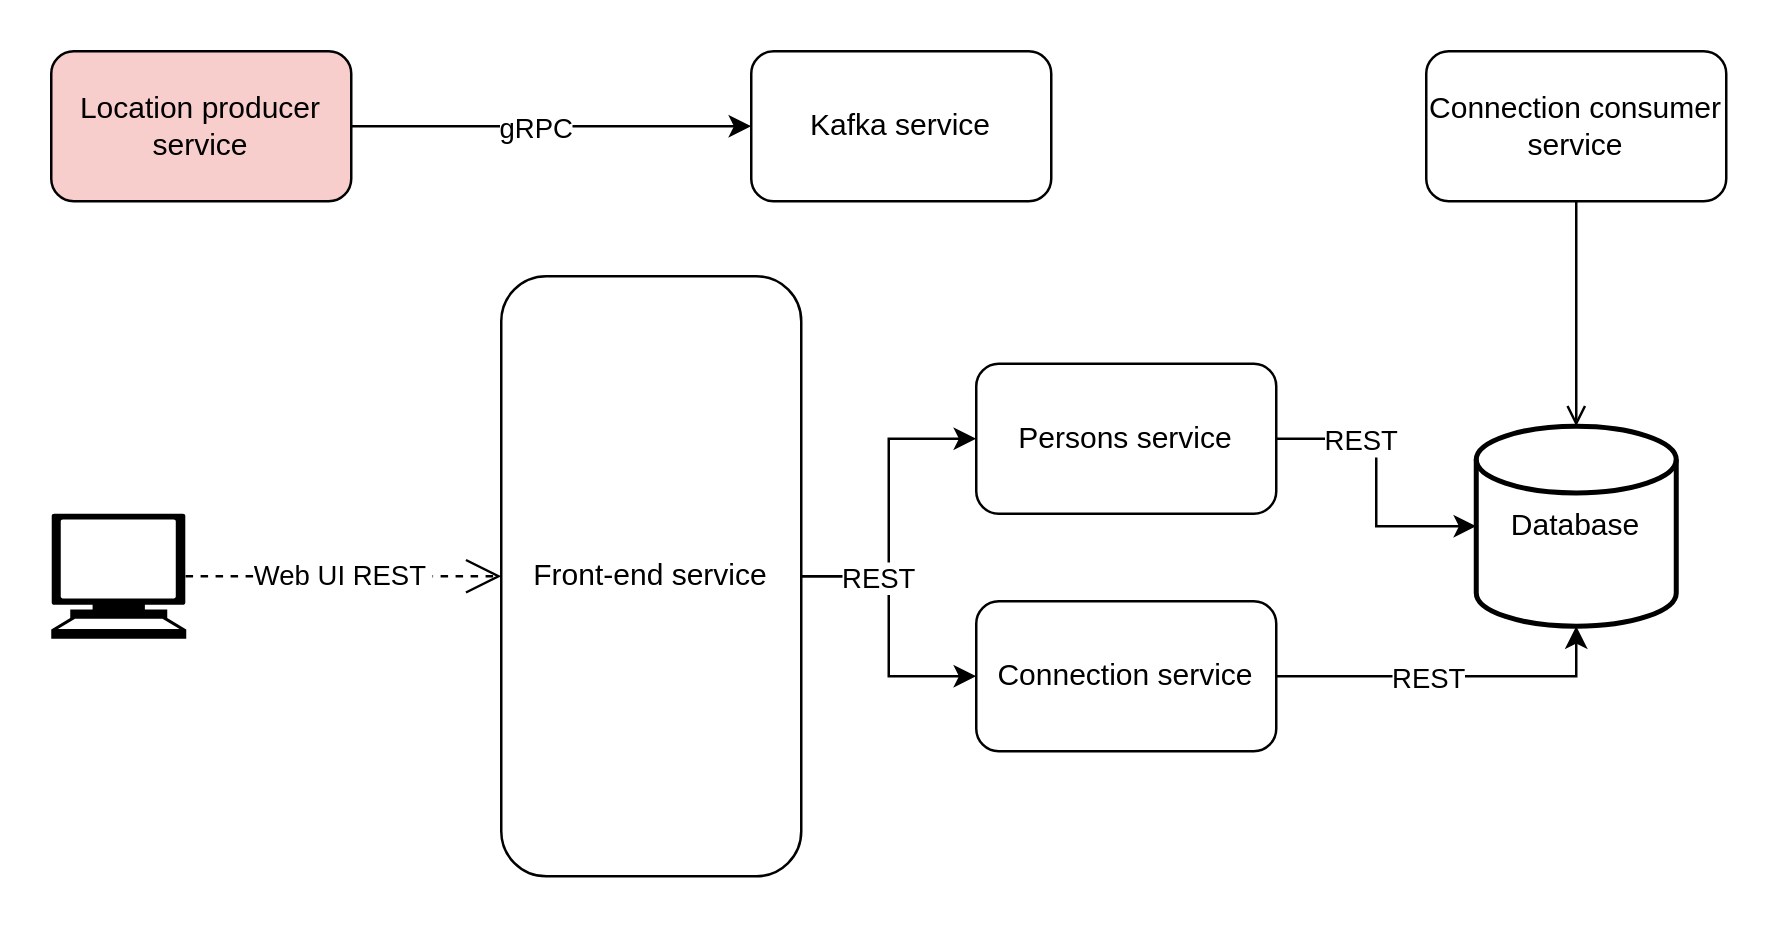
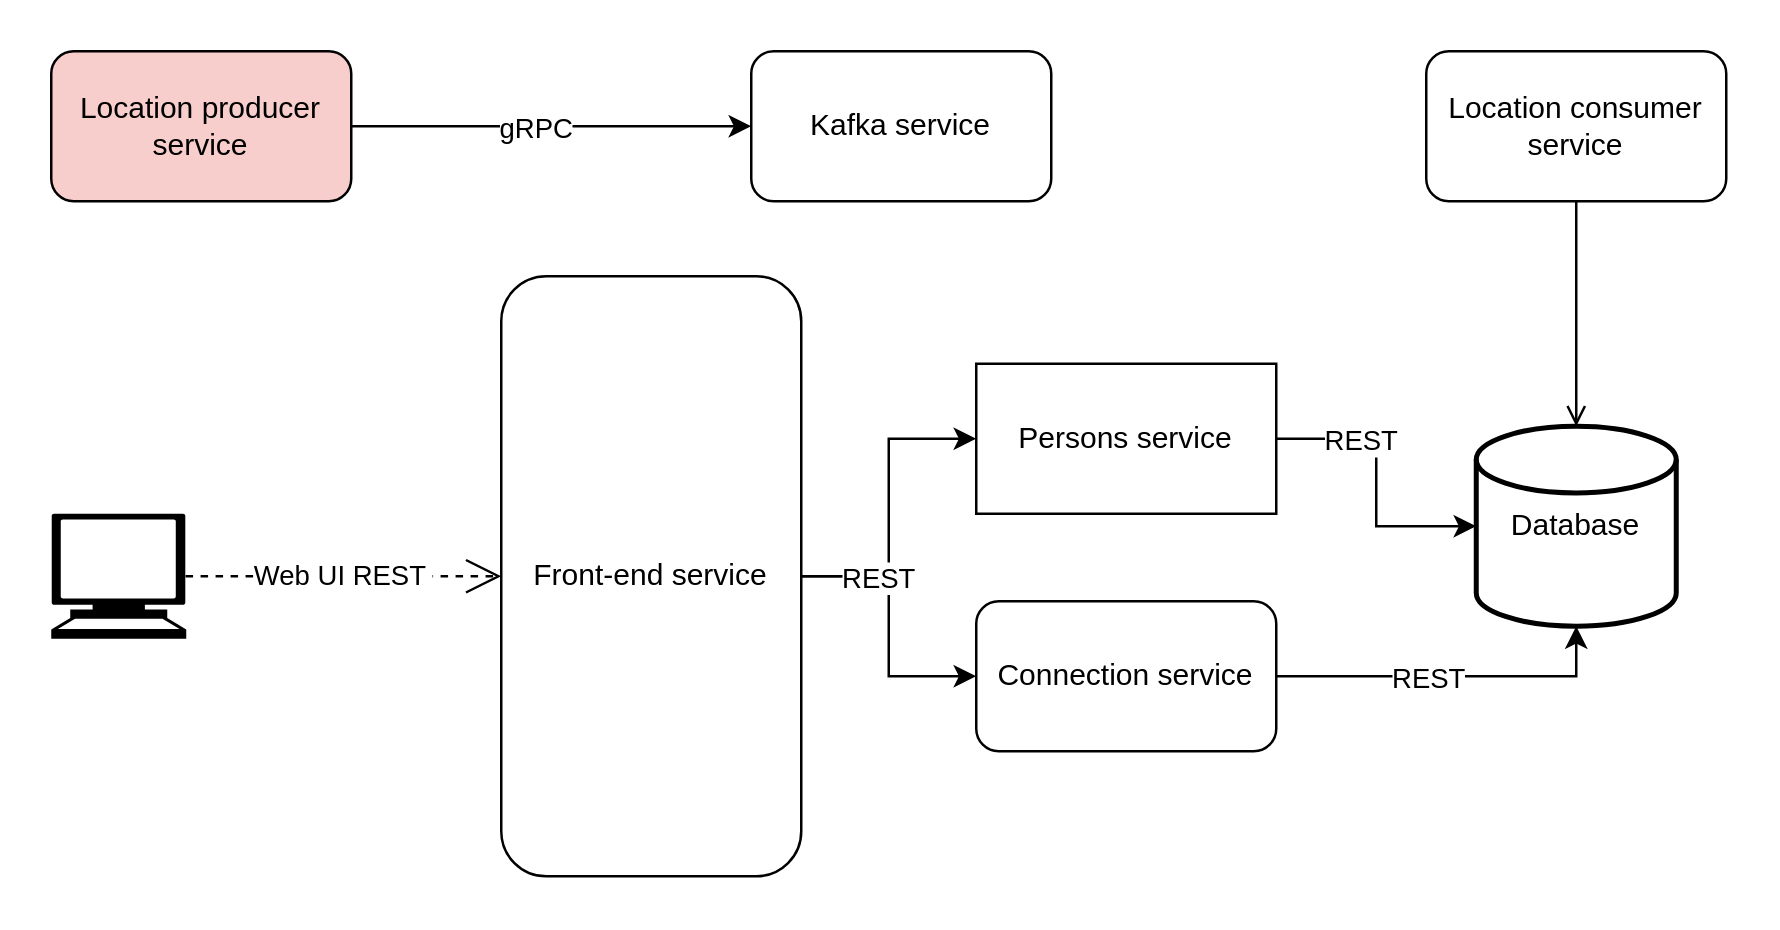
- <mxCell id="14" value="Connection consumer service" style="rounded=1;whiteSpace=wrap;html=1;" vertex="1" parent="1"><mxGeometry x="570" y="20" width="120" height="60" as="geometry" /></mxCell>
+ <mxCell id="14" value="Location consumer service" style="rounded=1;whiteSpace=wrap;html=1;" vertex="1" parent="1"><mxGeometry x="570" y="20" width="120" height="60" as="geometry" /></mxCell>
- <mxCell id="17" value="Persons service" style="rounded=1;whiteSpace=wrap;html=1;" vertex="1" parent="1"><mxGeometry x="390" y="145" width="120" height="60" as="geometry" /></mxCell>
+ <mxCell id="17" value="Persons service" style="whiteSpace=wrap;html=1;rounded=0;" vertex="1" parent="1"><mxGeometry x="390" y="145" width="120" height="60" as="geometry" /></mxCell>
